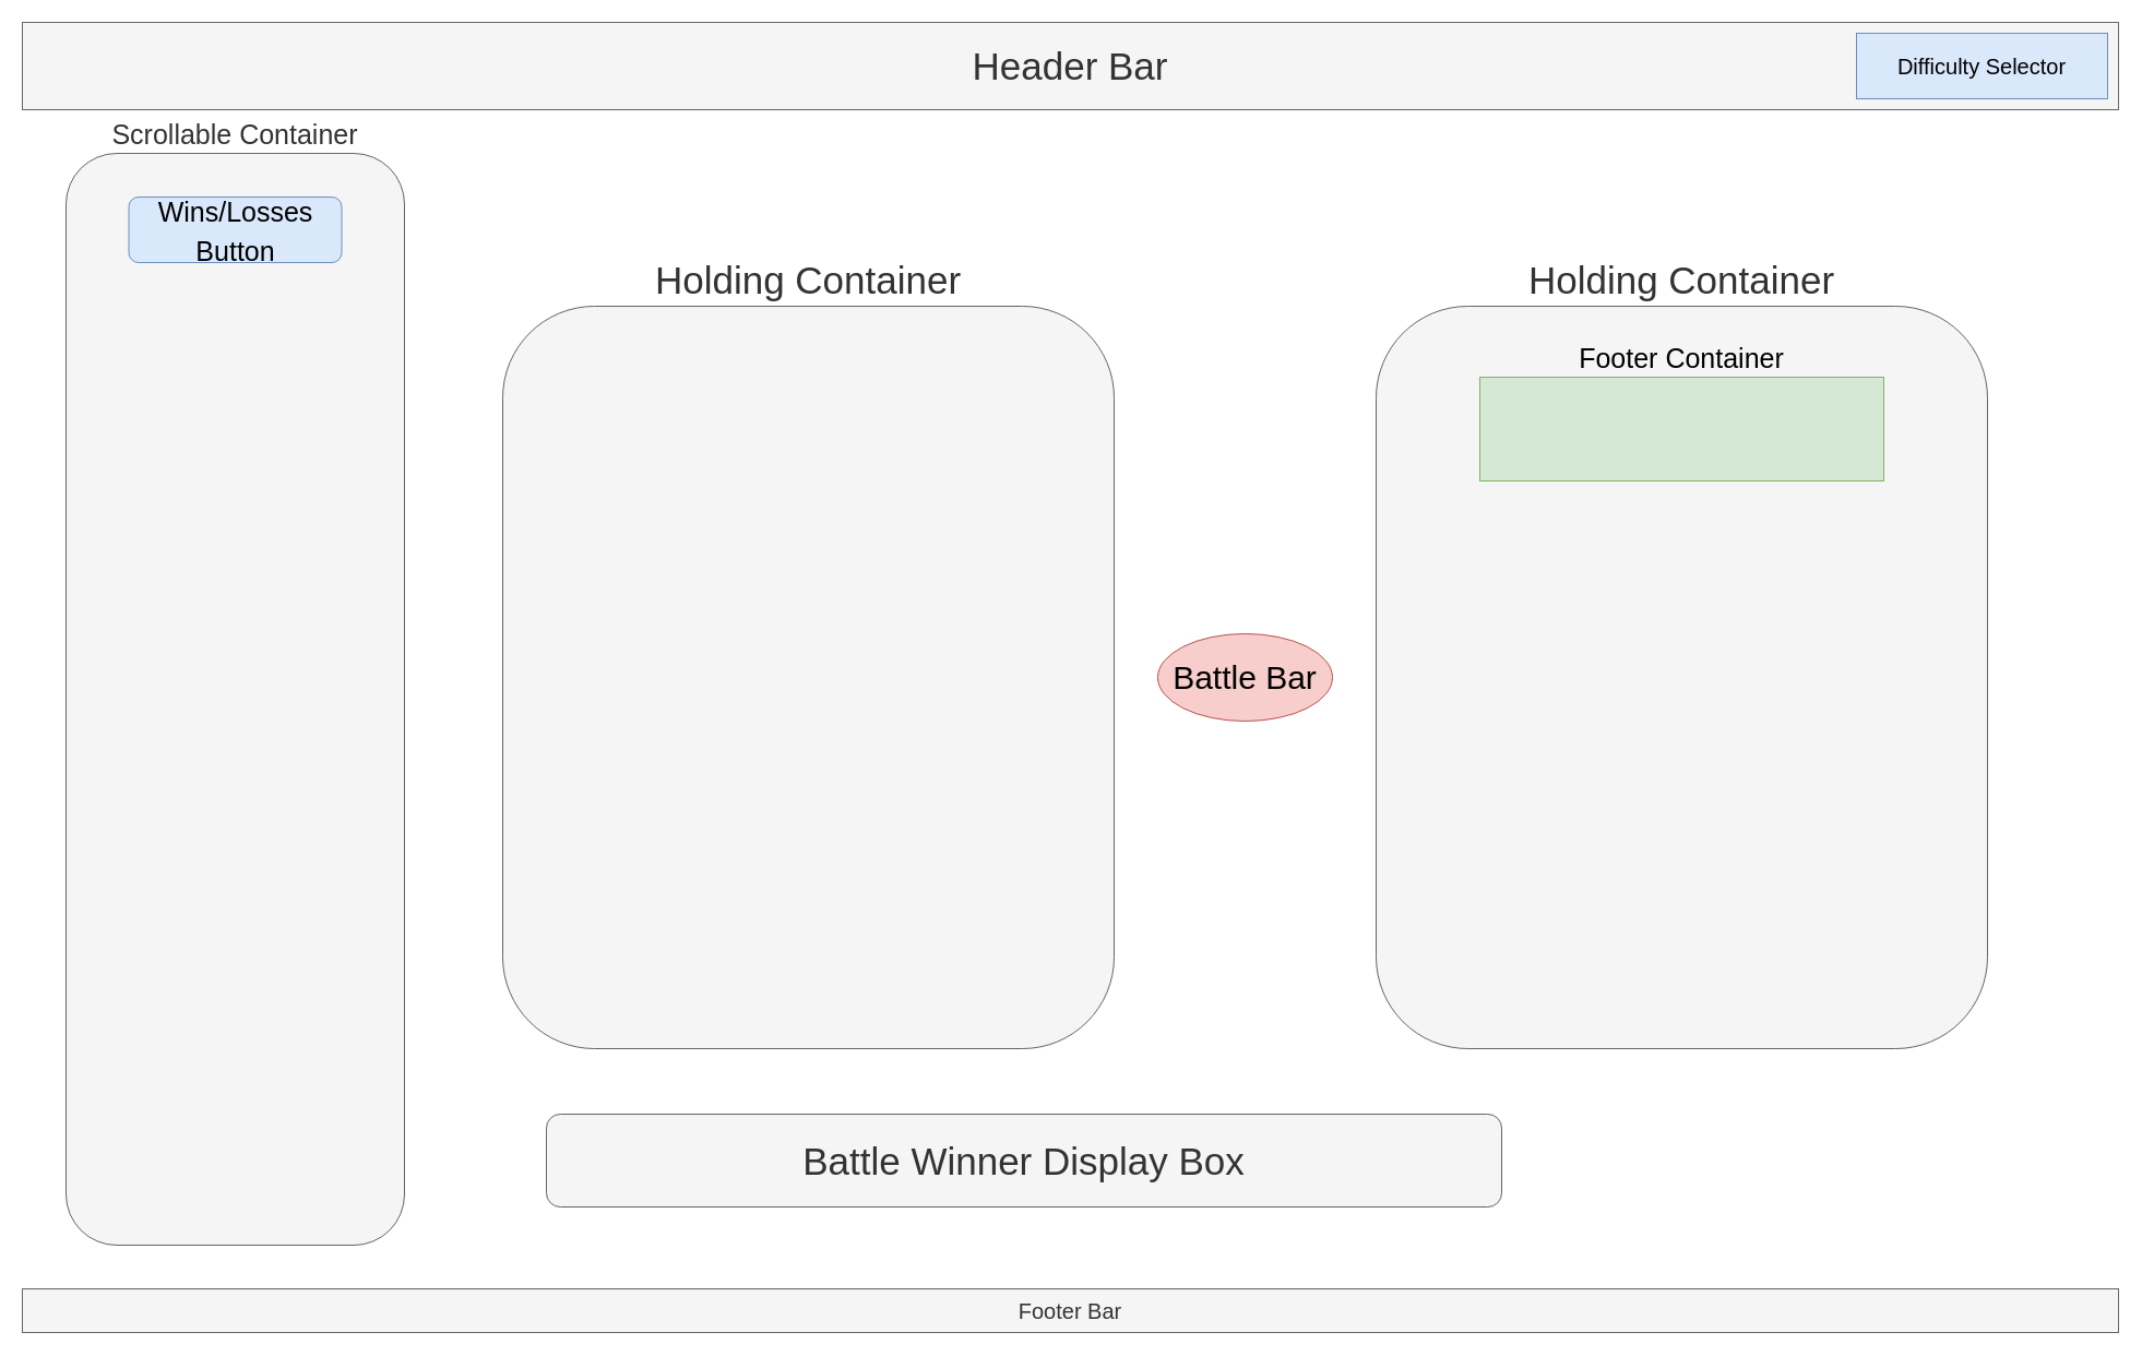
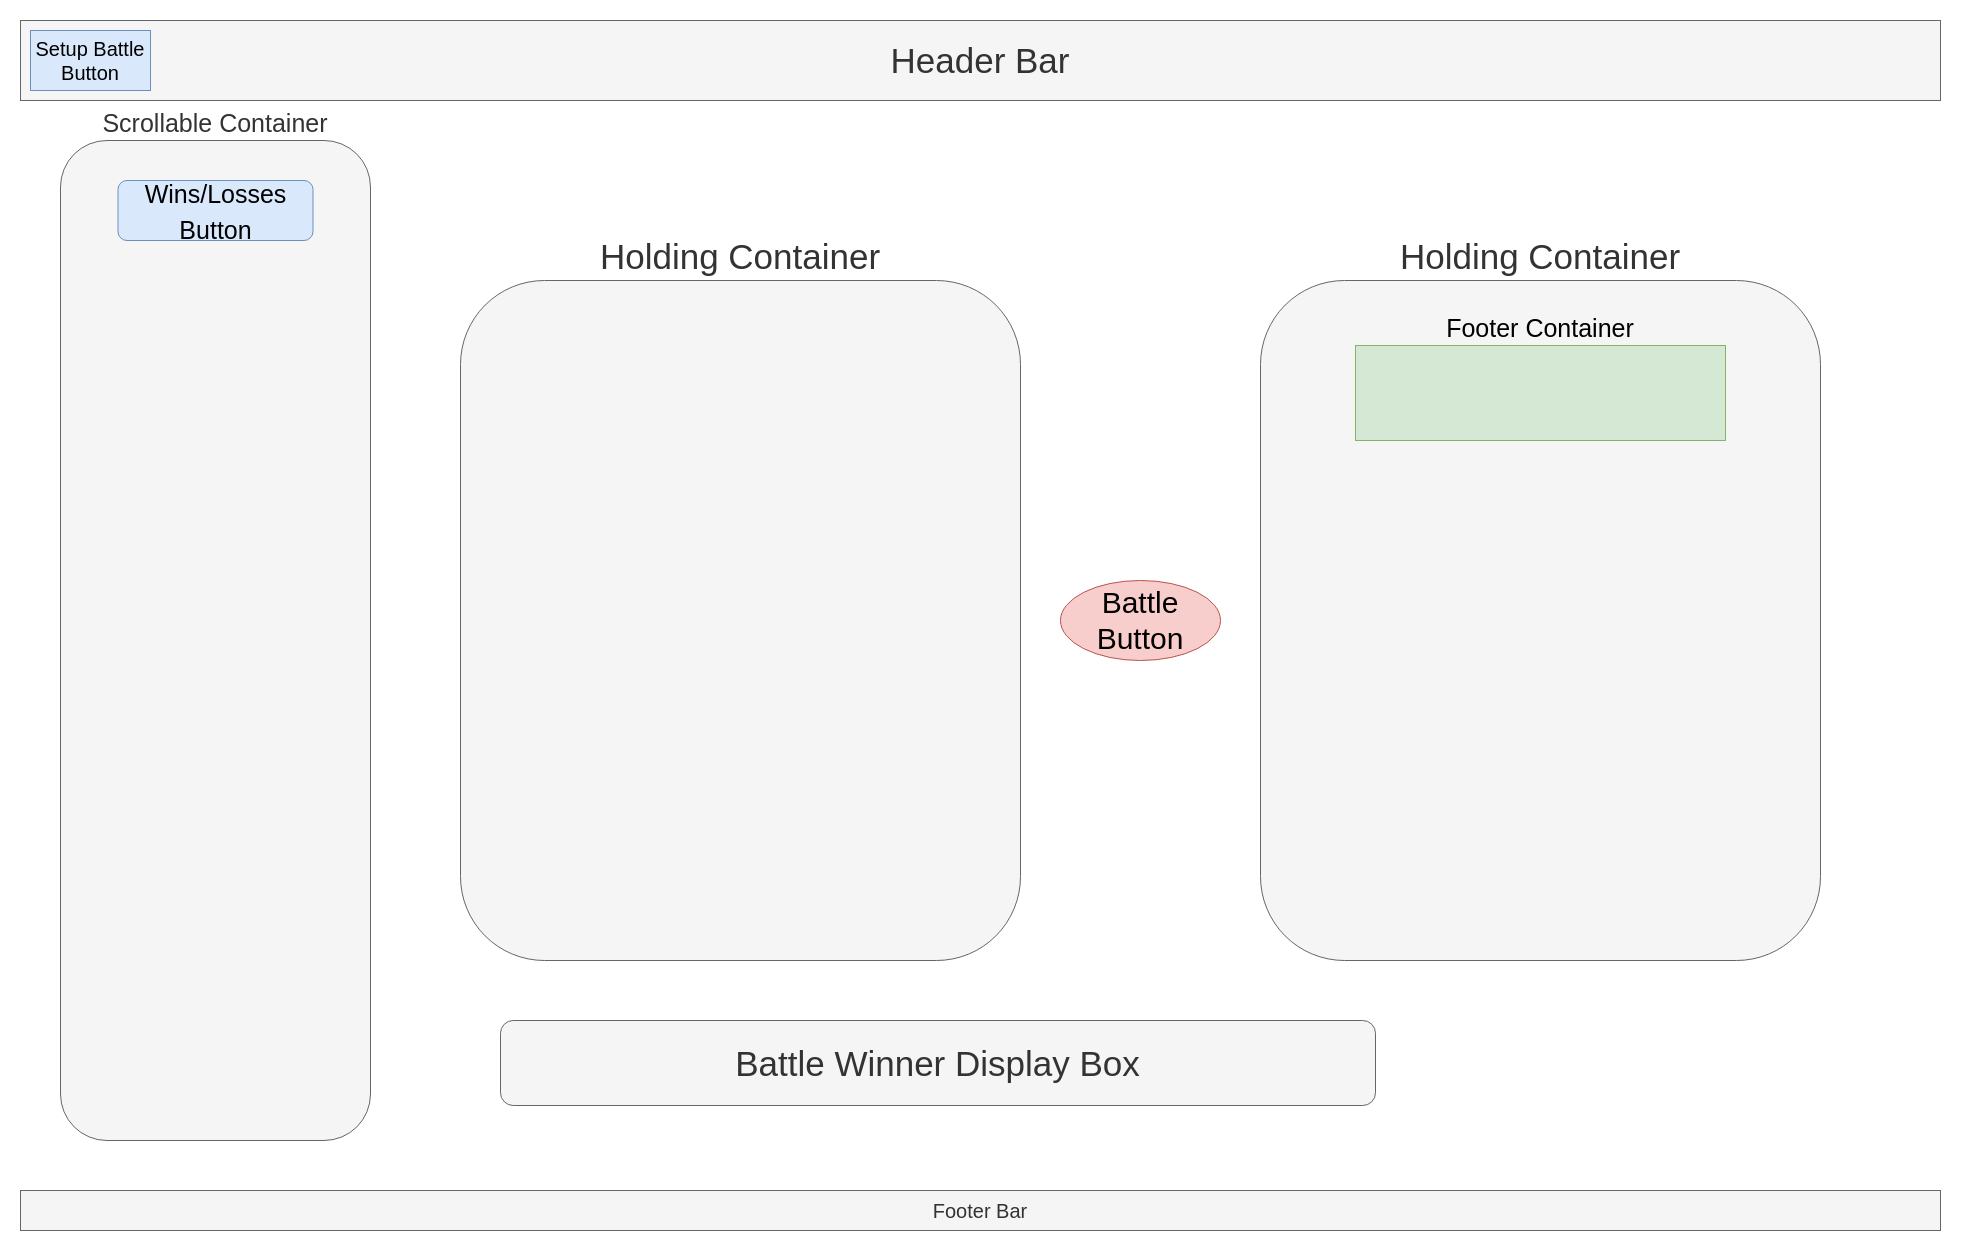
+ <mxCell id="10" value="Setup Battle Button" style="rounded=0;whiteSpace=wrap;html=1;fontSize=20;fillColor=#dae8fc;strokeColor=#6c8ebf;" vertex="1" parent="1"><mxGeometry x="30" y="30" width="120" height="60" as="geometry" /></mxCell>
- <mxCell id="9" value="Difficulty Selector" style="rounded=0;whiteSpace=wrap;html=1;fontSize=20;fillColor=#dae8fc;strokeColor=#6c8ebf;" vertex="1" parent="1"><mxGeometry x="1700" y="30" width="230" height="60" as="geometry" /></mxCell>
- <mxCell id="6" value="Battle Bar" style="ellipse;whiteSpace=wrap;html=1;fillColor=#f8cecc;strokeColor=#b85450;fontSize=30;" vertex="1" parent="1"><mxGeometry x="1060" y="580" width="160" height="80" as="geometry" /></mxCell>
+ <mxCell id="6" value="Battle Button" style="ellipse;whiteSpace=wrap;html=1;fillColor=#f8cecc;strokeColor=#b85450;fontSize=30;" vertex="1" parent="1"><mxGeometry x="1060" y="580" width="160" height="80" as="geometry" /></mxCell>
- <mxCell id="11" value="Footer Bar" style="rounded=0;whiteSpace=wrap;html=1;fillColor=#f5f5f5;fontColor=#333333;strokeColor=#666666;fontSize=20;" vertex="1" parent="1"><mxGeometry y="1180" width="1920" height="40" as="geometry" x="20" /></mxCell>
+ <mxCell id="11" value="Footer Bar" style="rounded=0;whiteSpace=wrap;html=1;fillColor=#f5f5f5;fontColor=#333333;strokeColor=#666666;fontSize=20;" vertex="1" parent="1"><mxGeometry x="20" y="1190" width="1920" height="40" as="geometry" /></mxCell>
